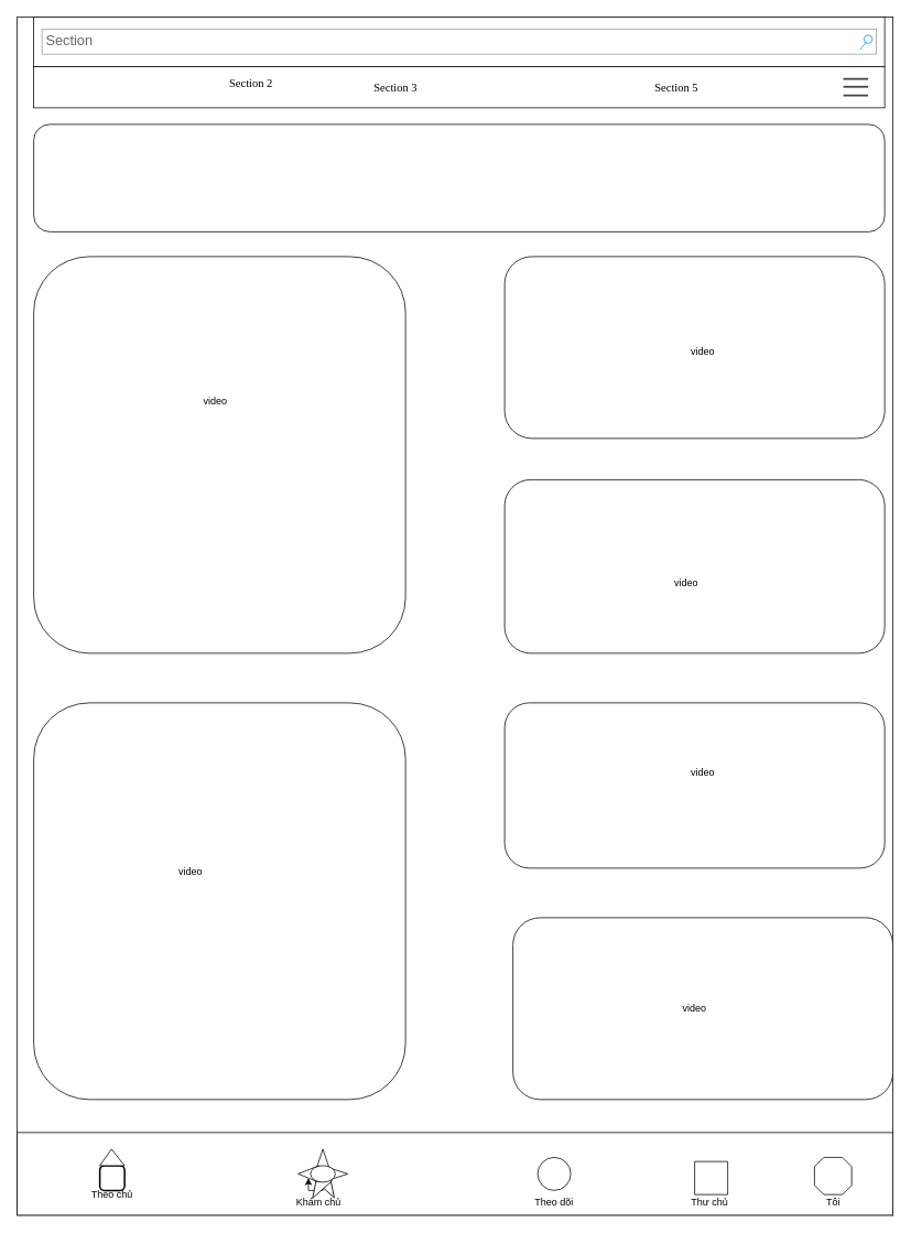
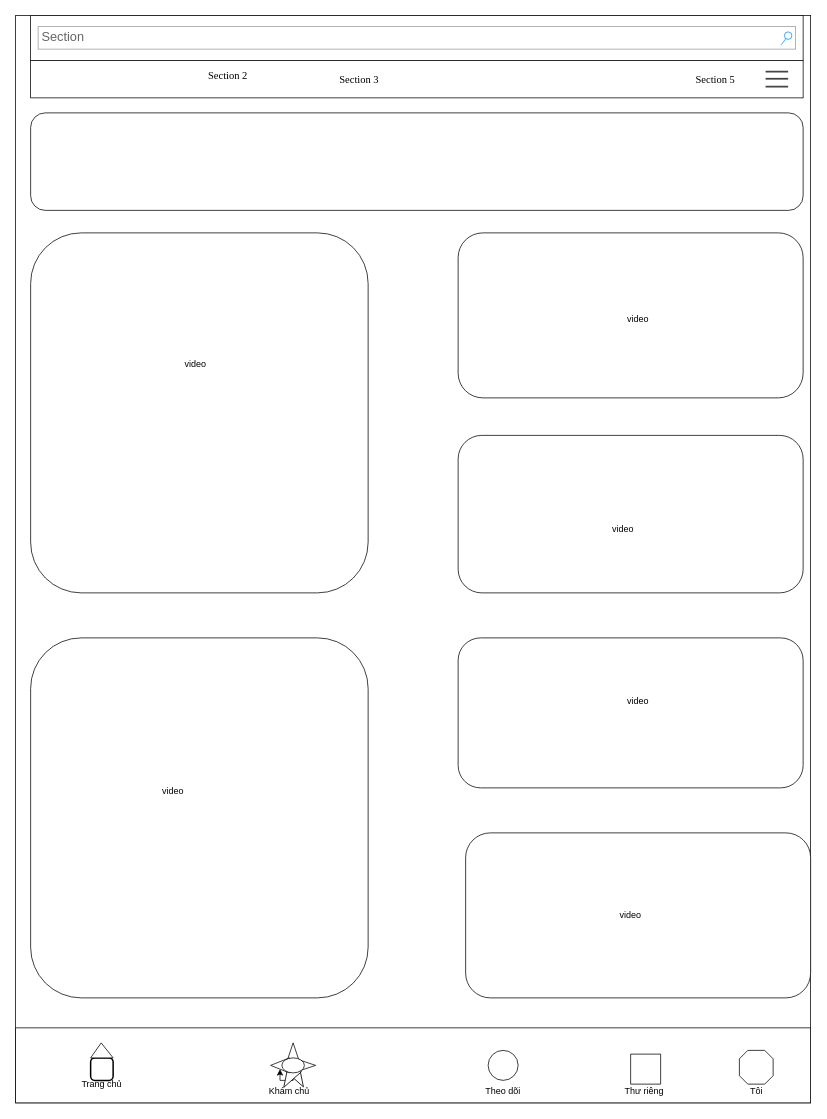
- <mxCell id="8" value="Section 5" style="text;html=1;points=[];align=left;verticalAlign=top;spacingTop=-4;fontSize=14;fontFamily=Verdana" vertex="1" parent="1"><mxGeometry x="790" y="95" width="60" height="20" as="geometry" /></mxCell>
+ <mxCell id="8" value="Section 5" style="text;html=1;points=[];align=left;verticalAlign=top;spacingTop=-4;fontSize=14;fontFamily=Verdana" vertex="1" parent="1"><mxGeometry x="925" y="95" width="60" height="20" as="geometry" /></mxCell>
- <mxCell id="22" value="Theo chủ" style="text;html=1;strokeColor=none;fillColor=none;align=center;verticalAlign=middle;whiteSpace=wrap;rounded=0;" vertex="1" parent="1"><mxGeometry x="105" y="1430" width="60" height="30" as="geometry" /></mxCell>
+ <mxCell id="22" value="Trang chủ" style="text;html=1;strokeColor=none;fillColor=none;align=center;verticalAlign=middle;whiteSpace=wrap;rounded=0;" vertex="1" parent="1"><mxGeometry x="105" y="1430" width="60" height="30" as="geometry" /></mxCell>
- <mxCell id="35" value="Thư chủ&amp;nbsp;" style="text;html=1;strokeColor=none;fillColor=none;align=center;verticalAlign=middle;whiteSpace=wrap;rounded=0;" vertex="1" parent="1"><mxGeometry x="830" y="1440" width="60" height="30" as="geometry" /></mxCell>
+ <mxCell id="35" value="Thư riêng&amp;nbsp;" style="text;html=1;strokeColor=none;fillColor=none;align=center;verticalAlign=middle;whiteSpace=wrap;rounded=0;" vertex="1" parent="1"><mxGeometry x="830" y="1440" width="60" height="30" as="geometry" /></mxCell>
